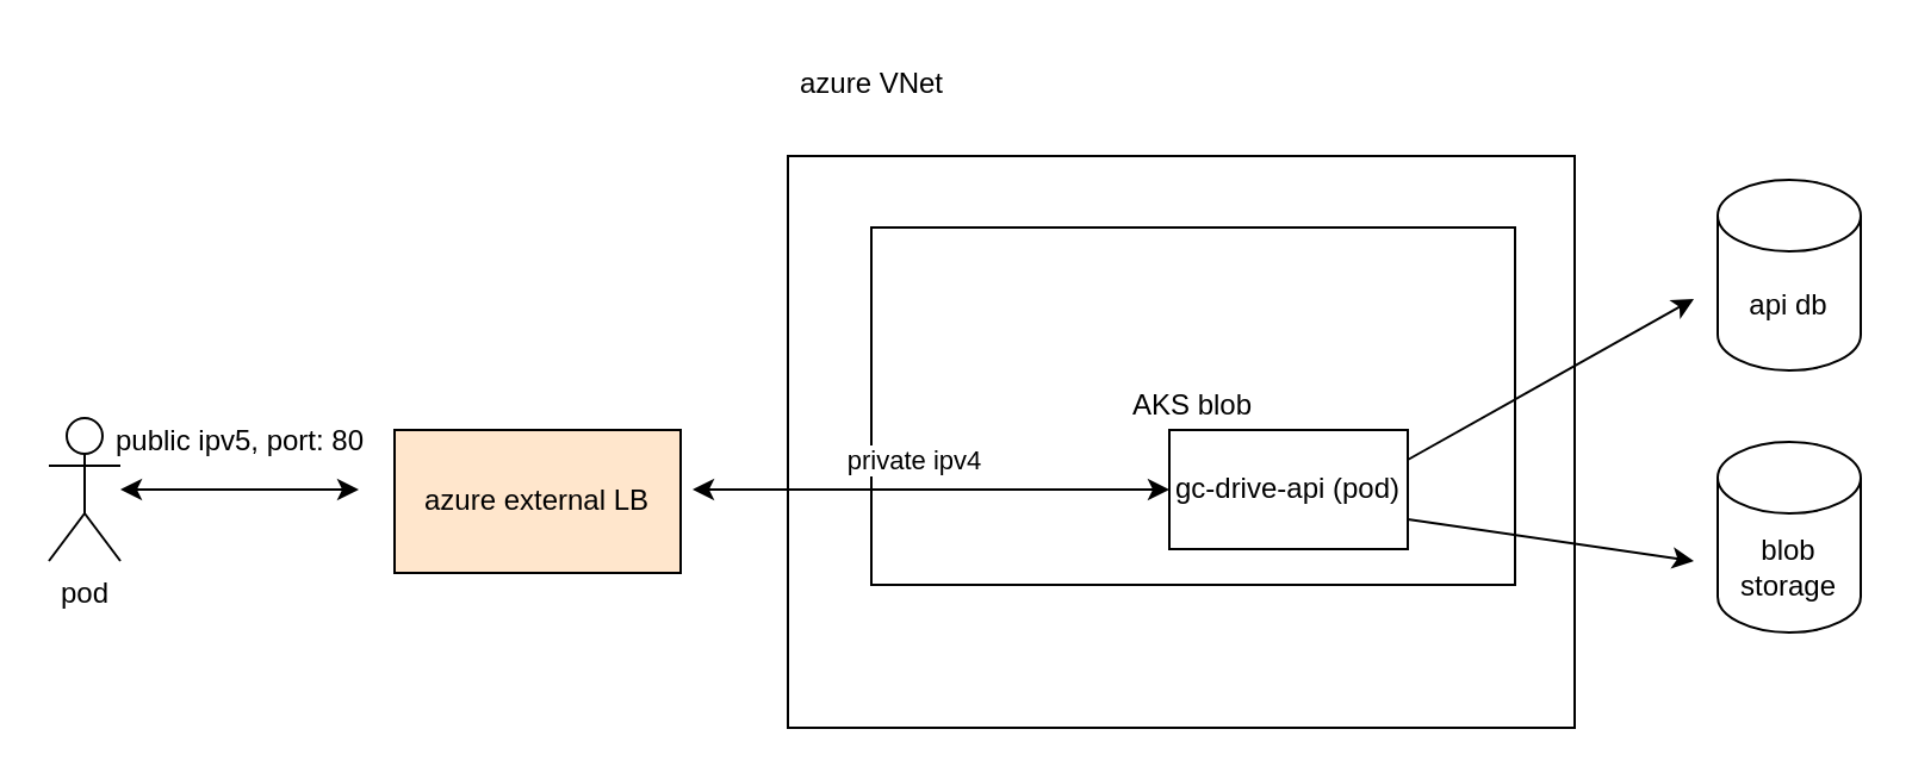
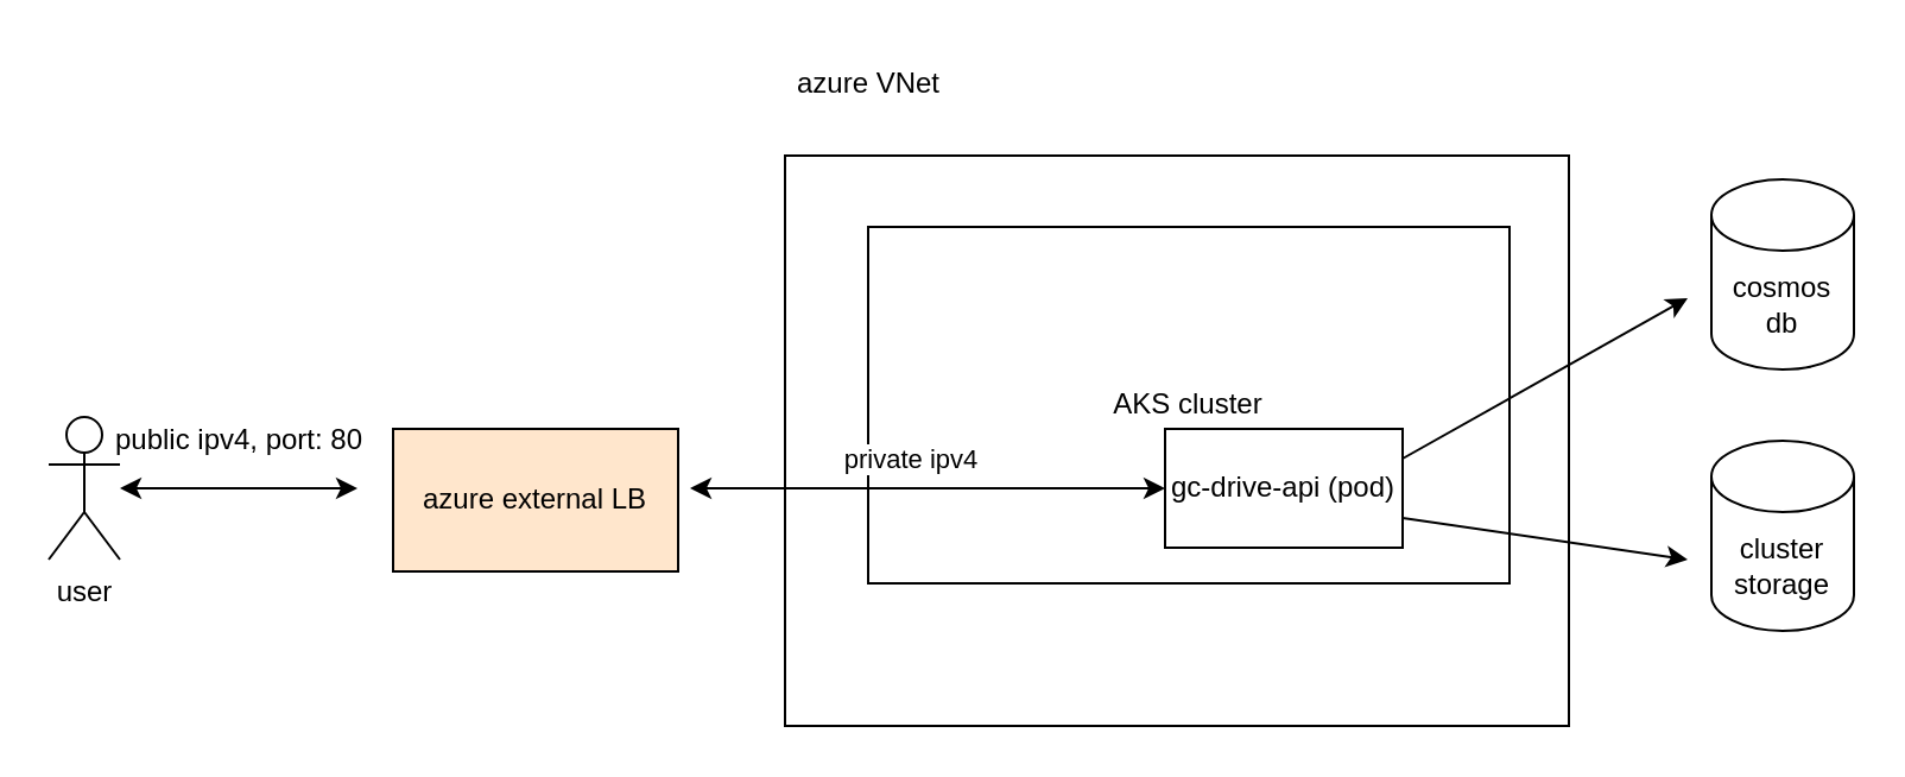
- <mxCell id="6" value="api db" style="shape=cylinder3;whiteSpace=wrap;html=1;boundedLbl=1;backgroundOutline=1;size=15;" vertex="1" parent="1"><mxGeometry x="720" y="75" width="60" height="80" as="geometry" /></mxCell>
+ <mxCell id="6" value="cosmos db" style="shape=cylinder3;whiteSpace=wrap;html=1;boundedLbl=1;backgroundOutline=1;size=15;" vertex="1" parent="1"><mxGeometry x="720" y="75" width="60" height="80" as="geometry" /></mxCell>
- <mxCell id="4" value="AKS blob" style="rounded=0;whiteSpace=wrap;html=1;" vertex="1" parent="1"><mxGeometry x="365" y="95" width="270" height="150" as="geometry" /></mxCell>
+ <mxCell id="4" value="AKS cluster" style="rounded=0;whiteSpace=wrap;html=1;" vertex="1" parent="1"><mxGeometry x="365" y="95" width="270" height="150" as="geometry" /></mxCell>
- <mxCell id="15" value="public ipv5, port: 80" style="text;html=1;align=center;verticalAlign=middle;resizable=0;points=[];autosize=1;strokeColor=none;fillColor=none;" vertex="1" parent="1"><mxGeometry x="35" y="170" width="130" height="30" as="geometry" /></mxCell>
+ <mxCell id="15" value="public ipv4, port: 80" style="text;html=1;align=center;verticalAlign=middle;resizable=0;points=[];autosize=1;strokeColor=none;fillColor=none;" vertex="1" parent="1"><mxGeometry x="35" y="170" width="130" height="30" as="geometry" /></mxCell>
- <mxCell id="7" value="blob storage" style="shape=cylinder3;whiteSpace=wrap;html=1;boundedLbl=1;backgroundOutline=1;size=15;" vertex="1" parent="1"><mxGeometry x="720" y="185" width="60" height="80" as="geometry" /></mxCell>
+ <mxCell id="7" value="cluster storage" style="shape=cylinder3;whiteSpace=wrap;html=1;boundedLbl=1;backgroundOutline=1;size=15;" vertex="1" parent="1"><mxGeometry x="720" y="185" width="60" height="80" as="geometry" /></mxCell>
- <mxCell id="13" value="pod" style="shape=umlActor;verticalLabelPosition=bottom;verticalAlign=top;html=1;outlineConnect=0;" vertex="1" parent="1"><mxGeometry x="20" y="175" width="30" height="60" as="geometry" /></mxCell>
+ <mxCell id="13" value="user" style="shape=umlActor;verticalLabelPosition=bottom;verticalAlign=top;html=1;outlineConnect=0;" vertex="1" parent="1"><mxGeometry x="20" y="175" width="30" height="60" as="geometry" /></mxCell>
